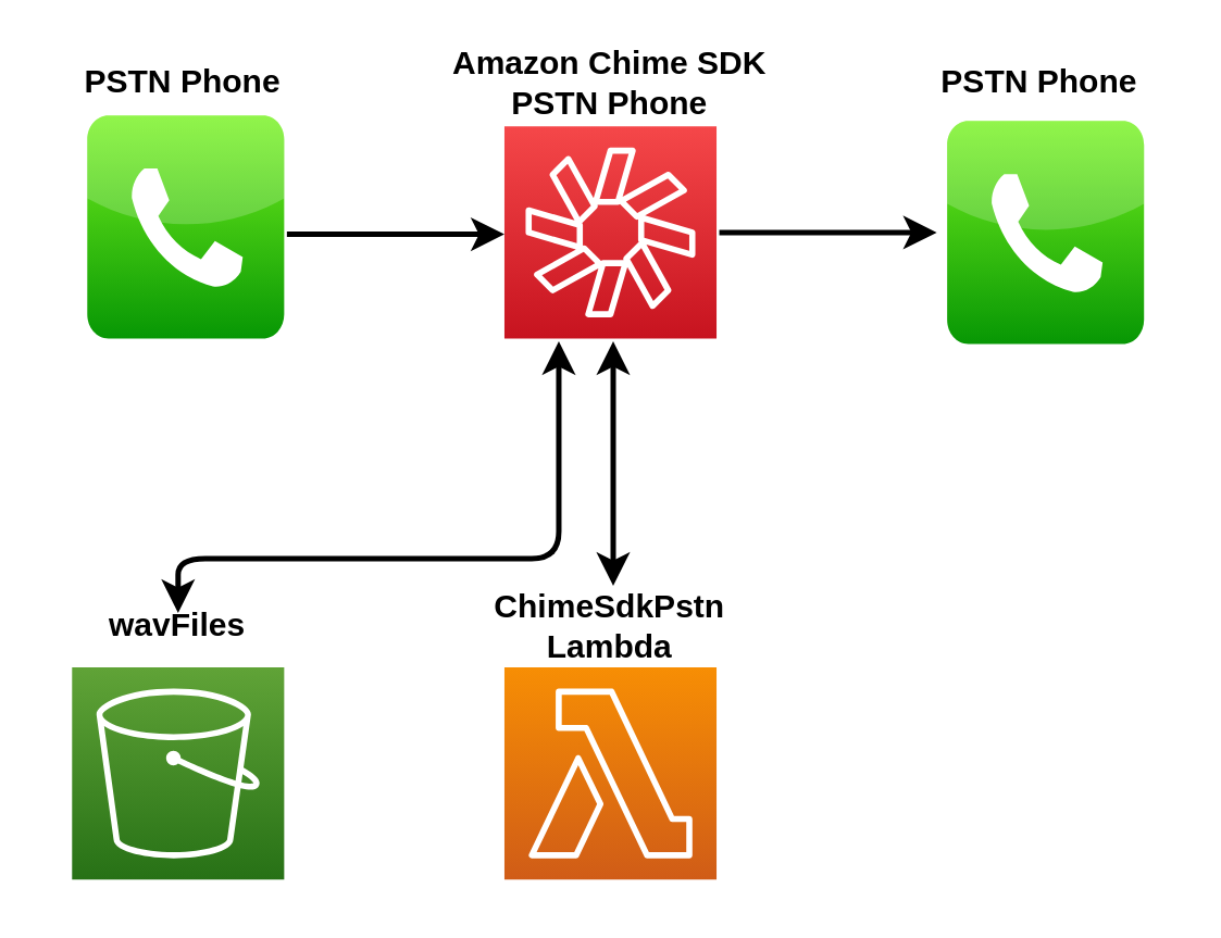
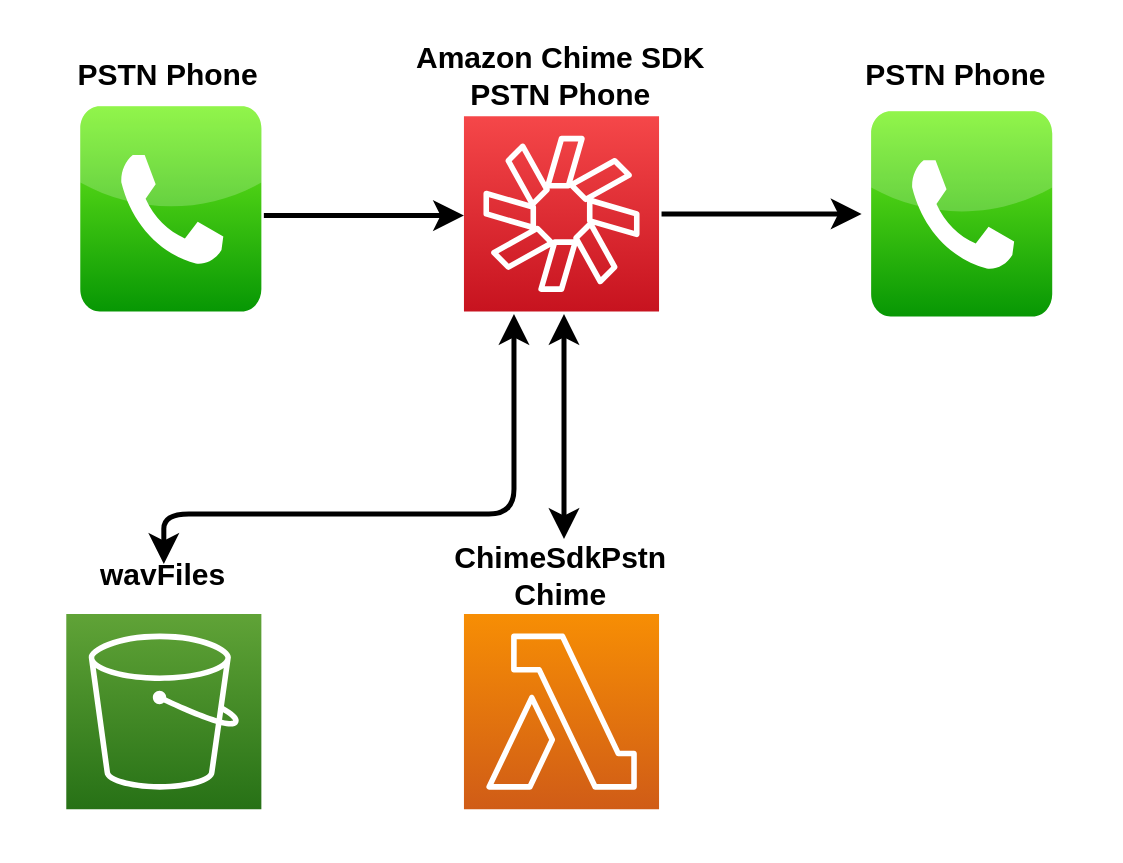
- <mxCell id="12" value="&lt;b&gt;ChimeSdkPstn Lambda&lt;/b&gt;" style="text;html=1;strokeColor=none;fillColor=none;align=center;verticalAlign=middle;whiteSpace=wrap;rounded=0;" parent="1" vertex="1"><mxGeometry x="179" y="225" width="90" height="10" as="geometry" /></mxCell>
+ <mxCell id="12" value="&lt;b&gt;ChimeSdkPstn Chime&lt;/b&gt;" style="text;html=1;strokeColor=none;fillColor=none;align=center;verticalAlign=middle;whiteSpace=wrap;rounded=0;" parent="1" vertex="1"><mxGeometry x="179" y="225" width="90" height="10" as="geometry" /></mxCell>
